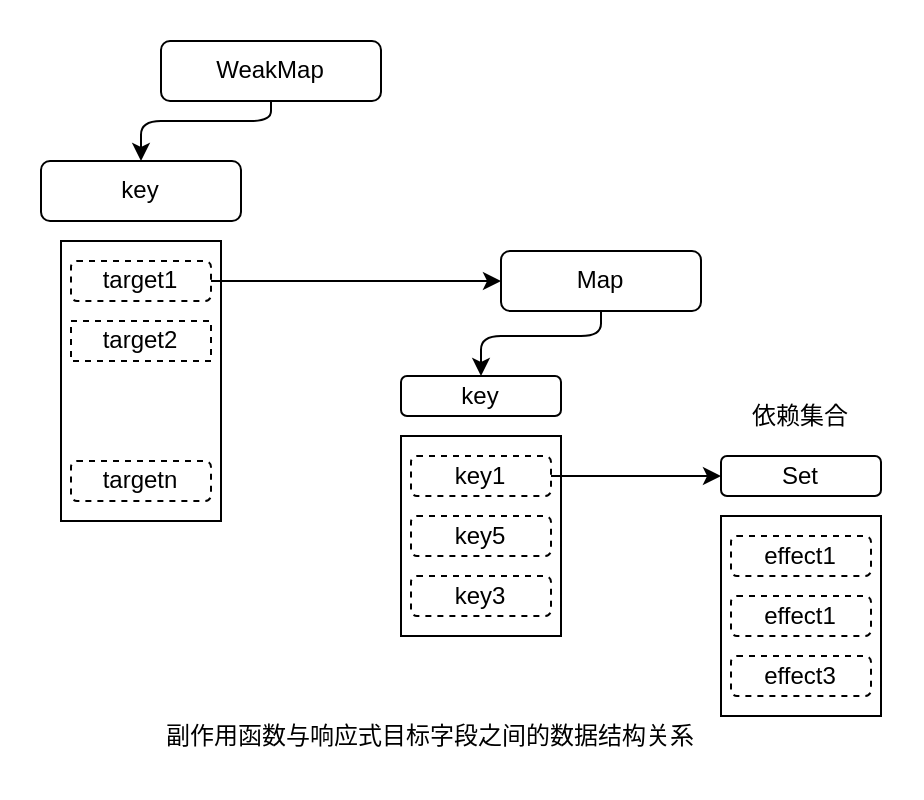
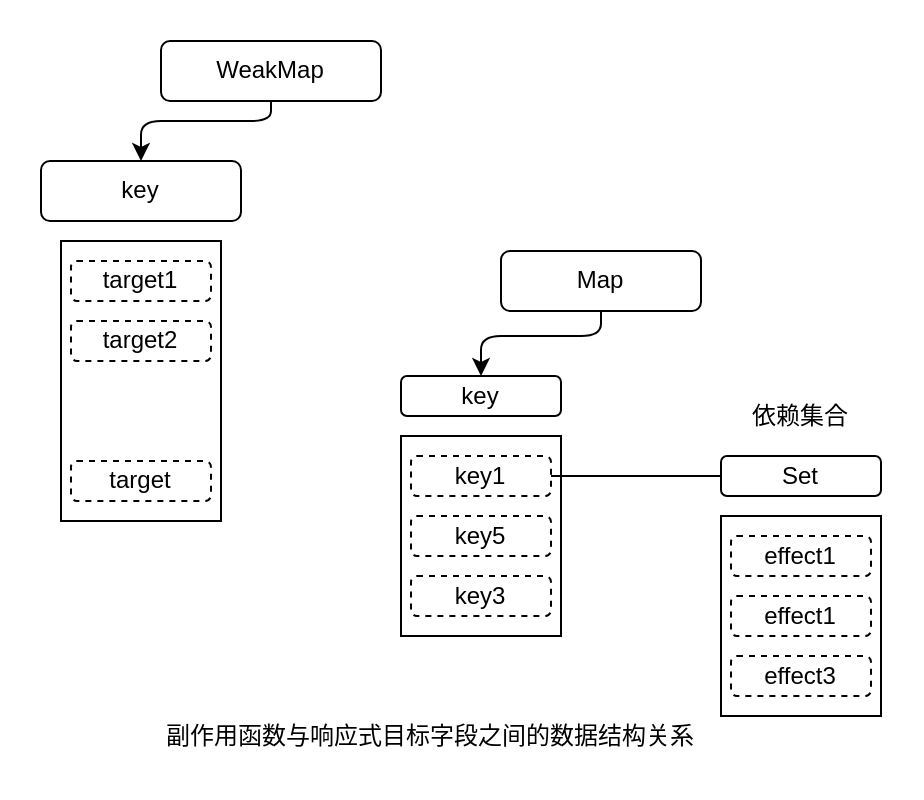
- <mxCell id="6" style="edgeStyle=none;html=1;" edge="1" parent="1" source="7" target="11"><mxGeometry relative="1" as="geometry" /></mxCell>
- <mxCell id="8" value="target2" style="whiteSpace=wrap;html=1;dashed=1;rounded=0;" vertex="1" parent="1"><mxGeometry x="35" y="160" width="70" height="20" as="geometry" /></mxCell>
+ <mxCell id="8" value="target2" style="rounded=1;whiteSpace=wrap;html=1;dashed=1;" vertex="1" parent="1"><mxGeometry x="35" y="160" width="70" height="20" as="geometry" /></mxCell>
- <mxCell id="14" style="edgeStyle=none;html=1;entryX=0;entryY=0.5;entryDx=0;entryDy=0;" edge="1" parent="1" source="15" target="18"><mxGeometry relative="1" as="geometry" /></mxCell>
+ <mxCell id="14" style="edgeStyle=none;html=1;entryX=0;entryY=0.5;entryDx=0;entryDy=0;endArrow=none;" edge="1" parent="1" source="15" target="18"><mxGeometry relative="1" as="geometry" /></mxCell>
- <mxCell id="9" value="targetn" style="rounded=1;whiteSpace=wrap;html=1;dashed=1;" vertex="1" parent="1"><mxGeometry x="35" y="230" width="70" height="20" as="geometry" /></mxCell>
+ <mxCell id="9" value="target" style="rounded=1;whiteSpace=wrap;html=1;dashed=1;" vertex="1" parent="1"><mxGeometry x="35" y="230" width="70" height="20" as="geometry" /></mxCell>
